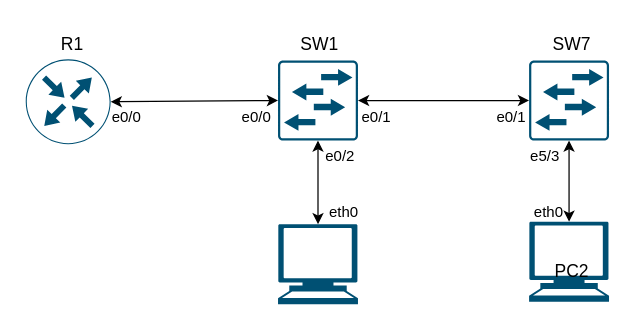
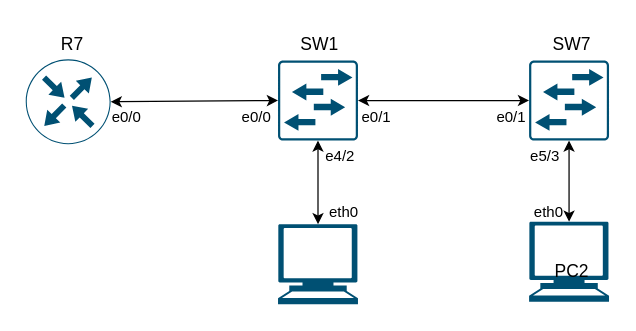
- <mxCell id="11" value="&lt;font style=&quot;font-size: 14px;&quot;&gt;R1&lt;/font&gt;" style="text;html=1;align=center;verticalAlign=middle;resizable=0;points=[];autosize=1;strokeColor=none;fillColor=none;" parent="1" vertex="1"><mxGeometry x="38" y="20" width="37" height="30" as="geometry" /></mxCell>
+ <mxCell id="11" value="&lt;font style=&quot;font-size: 14px;&quot;&gt;R7&lt;/font&gt;" style="text;html=1;align=center;verticalAlign=middle;resizable=0;points=[];autosize=1;strokeColor=none;fillColor=none;" parent="1" vertex="1"><mxGeometry x="38" y="20" width="37" height="30" as="geometry" /></mxCell>
- <mxCell id="19" value="e0/2" style="text;html=1;align=center;verticalAlign=middle;whiteSpace=wrap;rounded=0;" parent="1" vertex="1"><mxGeometry x="242" y="110" width="60" height="30" as="geometry" /></mxCell>
+ <mxCell id="19" value="e4/2" style="text;html=1;align=center;verticalAlign=middle;whiteSpace=wrap;rounded=0;" parent="1" vertex="1"><mxGeometry x="242" y="110" width="60" height="30" as="geometry" /></mxCell>
